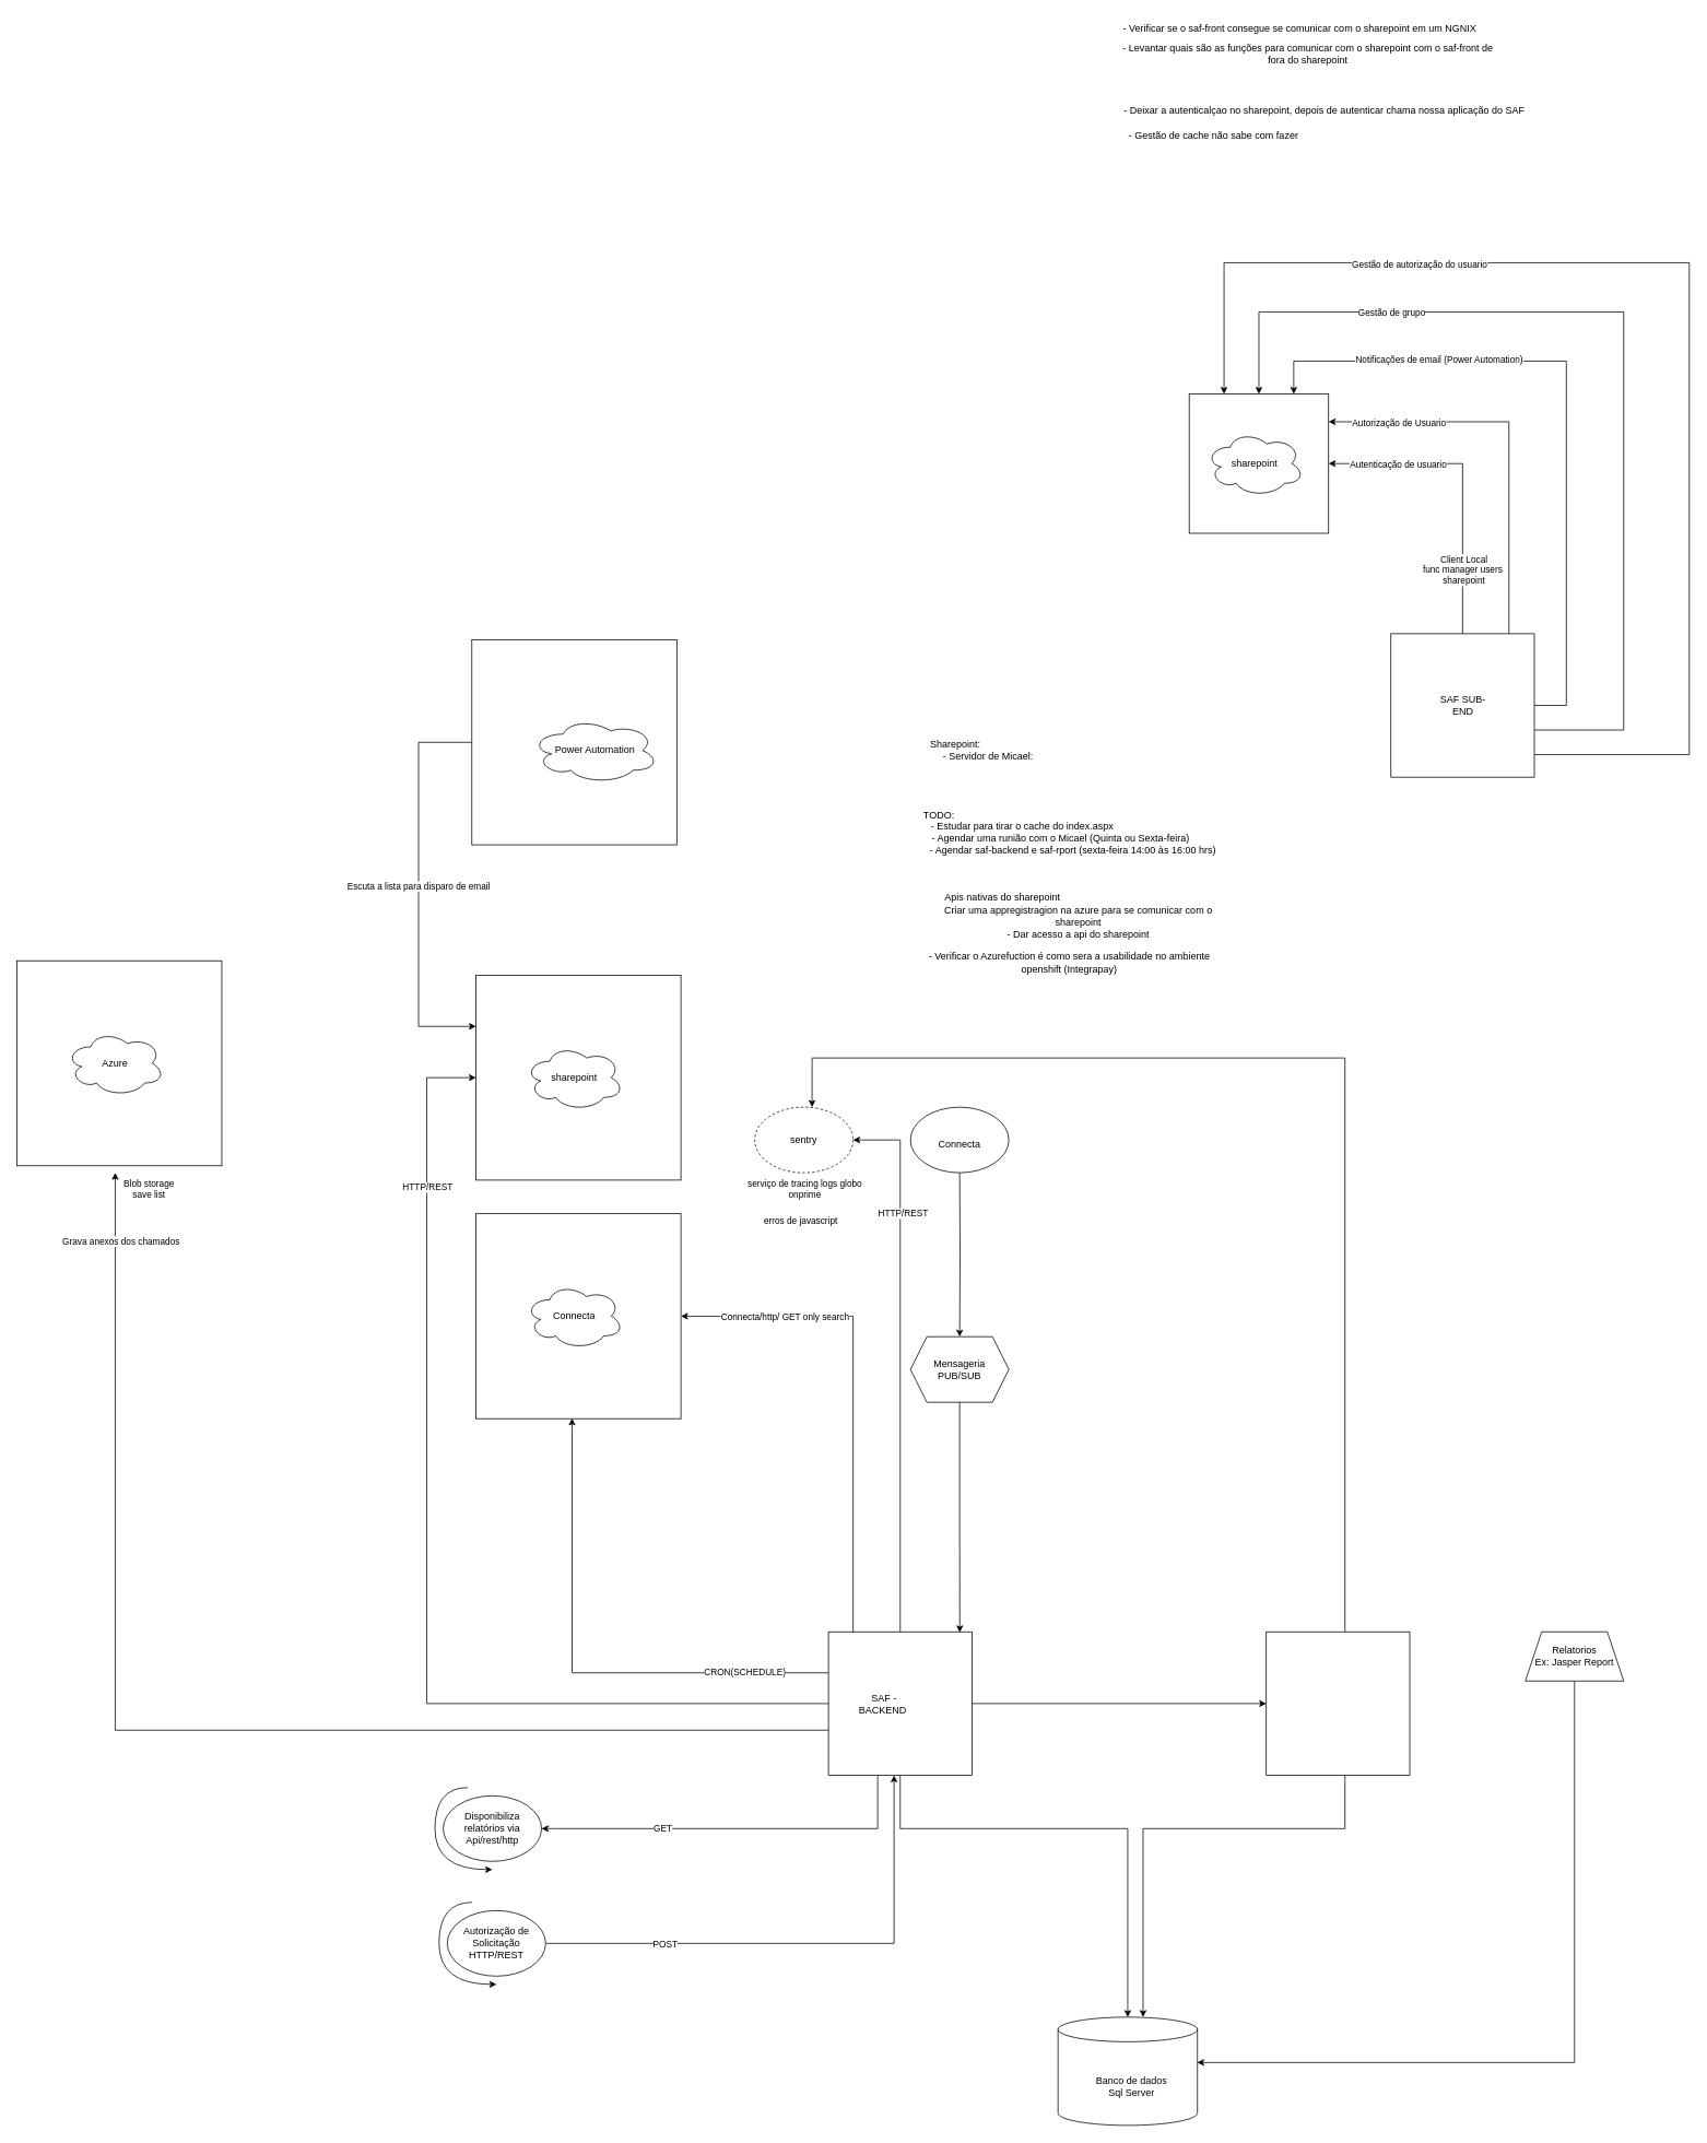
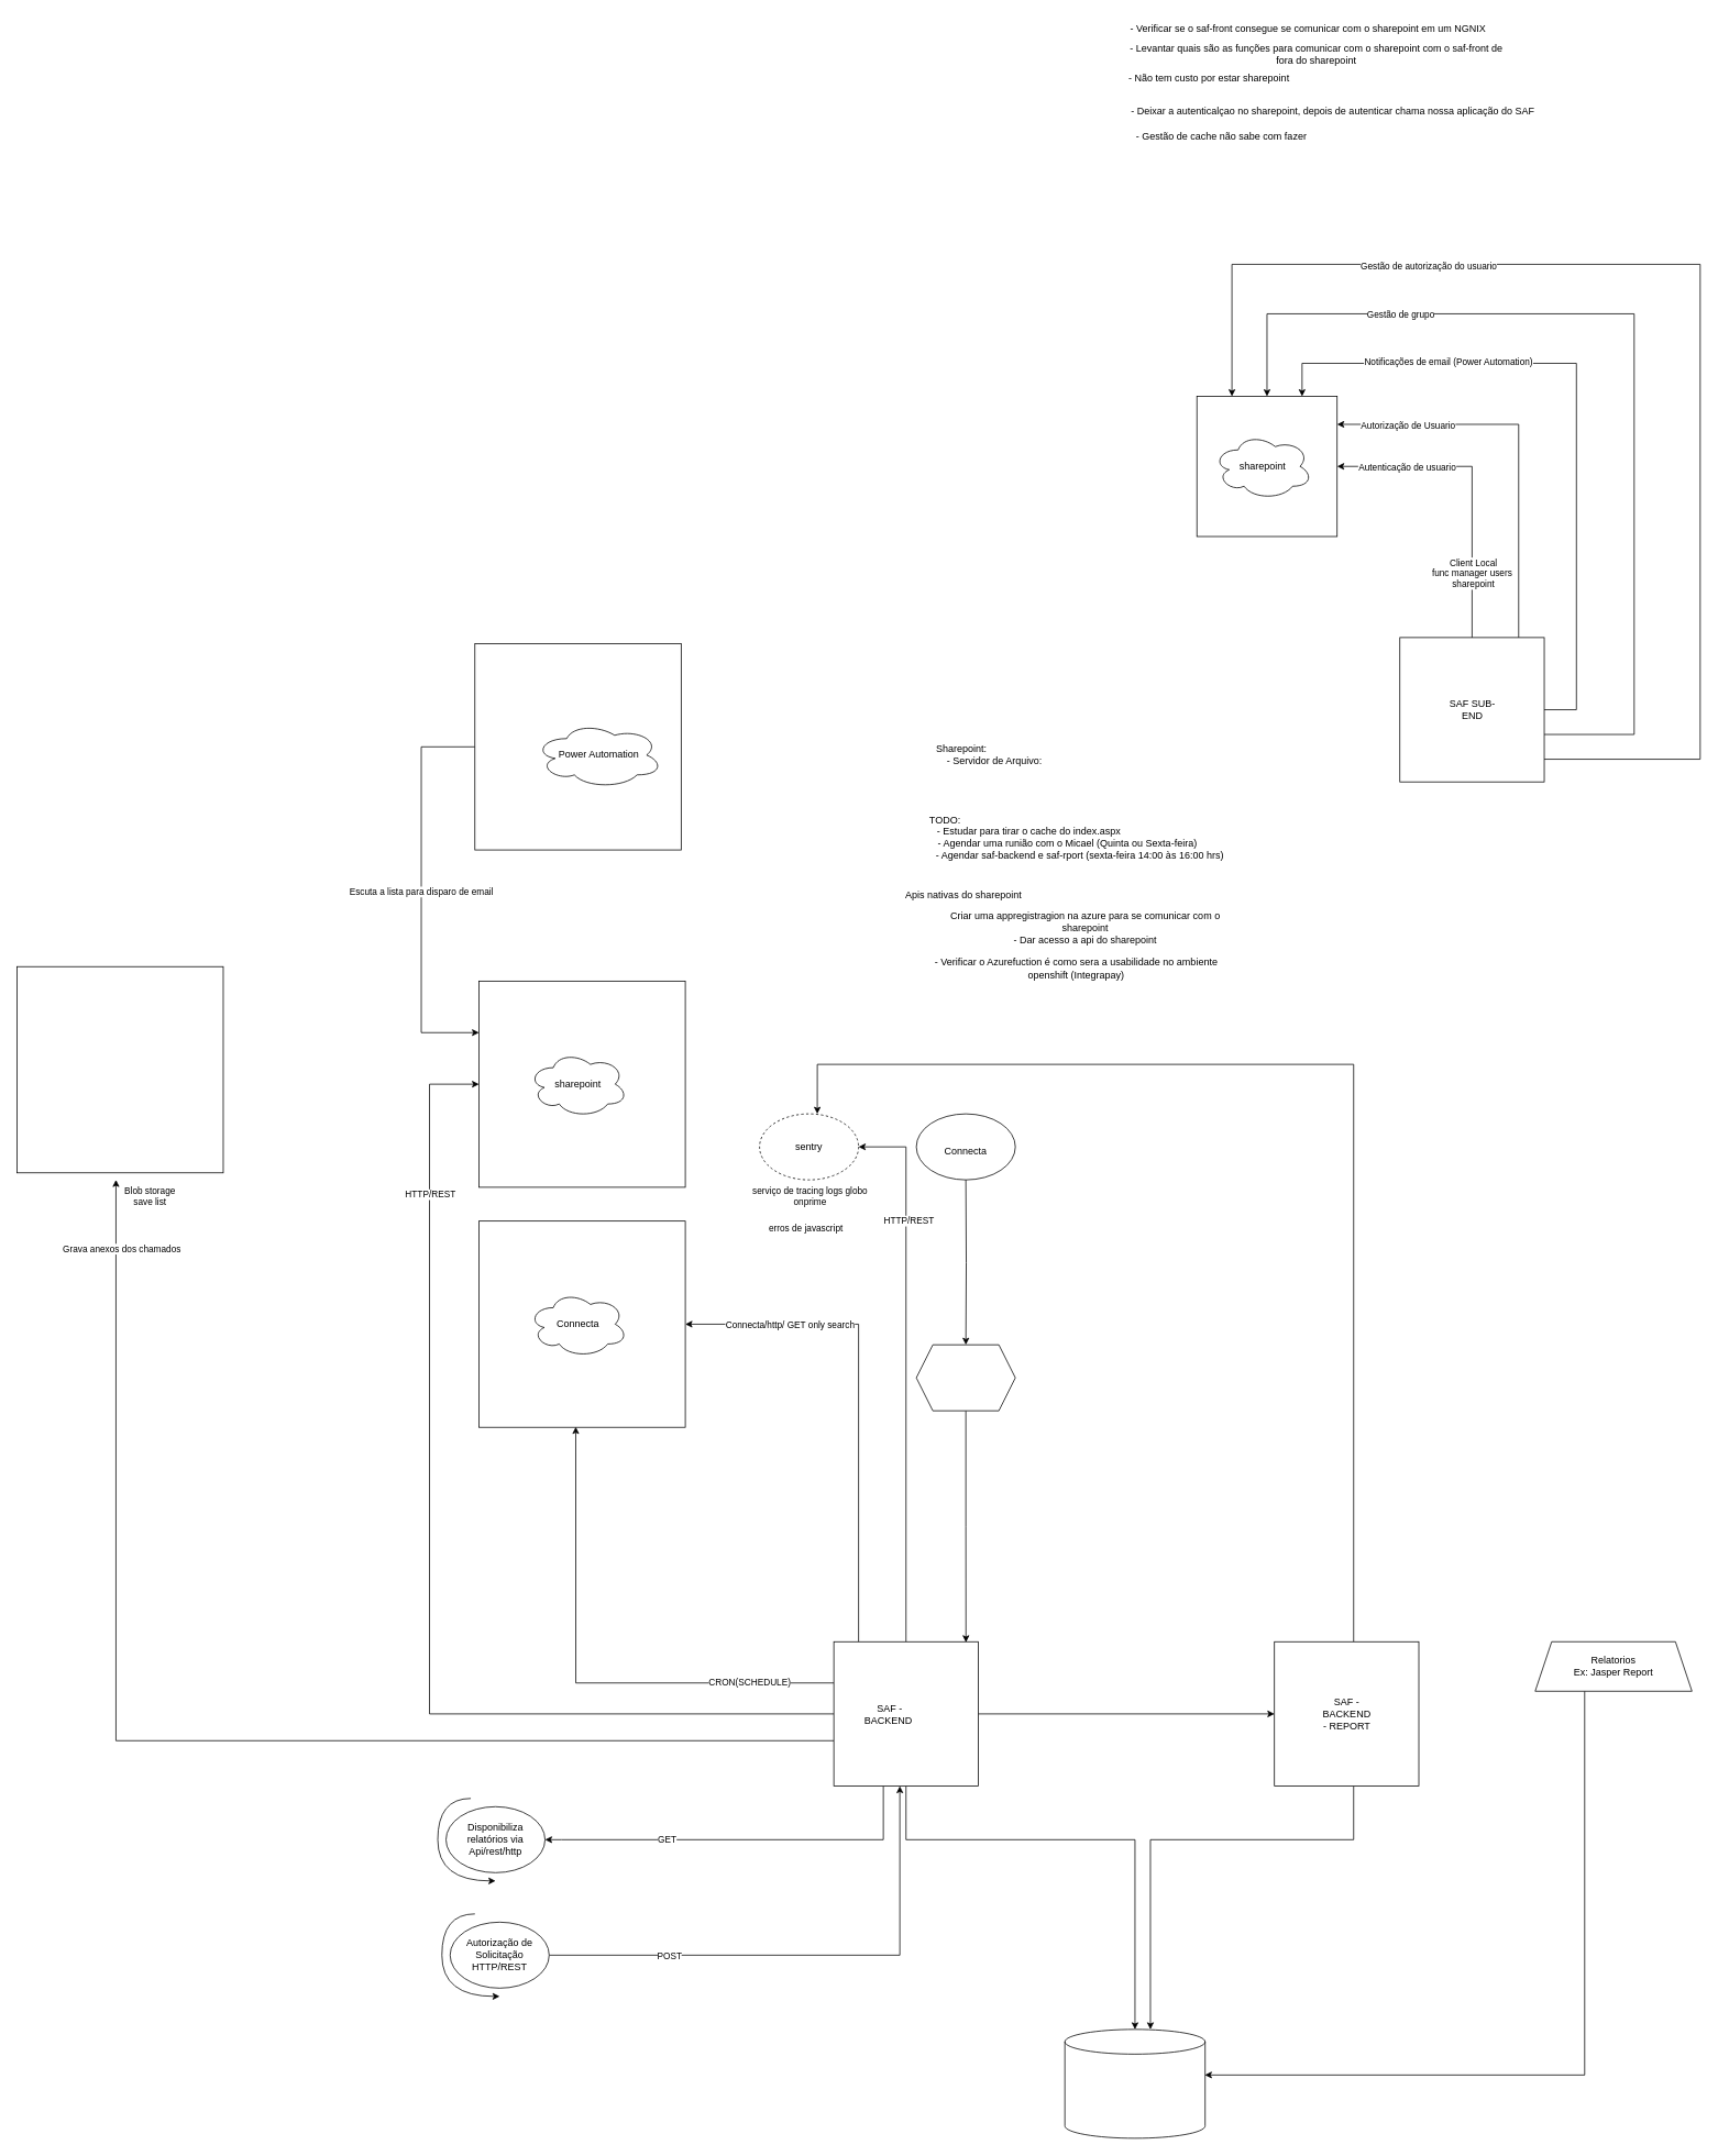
+ <mxCell id="21" value="- Não tem custo por estar sharepoint" style="text;html=1;strokeColor=none;fillColor=none;align=center;verticalAlign=middle;whiteSpace=wrap;rounded=0;" parent="1" vertex="1"><mxGeometry x="1330" y="80" width="270" height="30" as="geometry" /></mxCell>
- <mxCell id="25" value="Sharepoint:&lt;br&gt;&amp;nbsp; &lt;span style=&quot;white-space: pre&quot;&gt;&#09;&lt;/span&gt;&lt;span style=&quot;white-space: pre&quot;&gt;&#09;&lt;/span&gt;&lt;span style=&quot;white-space: pre&quot;&gt;&#09;&lt;/span&gt;- Servidor de Micael:" style="text;html=1;strokeColor=none;fillColor=none;align=center;verticalAlign=middle;whiteSpace=wrap;rounded=0;" parent="1" vertex="1"><mxGeometry x="1030" y="900" width="270" height="30" as="geometry" /></mxCell>
+ <mxCell id="25" value="Sharepoint:&lt;br&gt;&amp;nbsp; &lt;span style=&quot;white-space: pre&quot;&gt;&#09;&lt;/span&gt;&lt;span style=&quot;white-space: pre&quot;&gt;&#09;&lt;/span&gt;&lt;span style=&quot;white-space: pre&quot;&gt;&#09;&lt;/span&gt;- Servidor de Arquivo:" style="text;html=1;strokeColor=none;fillColor=none;align=center;verticalAlign=middle;whiteSpace=wrap;rounded=0;" parent="1" vertex="1"><mxGeometry x="1030" y="900" width="270" height="30" as="geometry" /></mxCell>
- <mxCell id="26" value="Apis nativas do sharepoint" style="text;html=1;strokeColor=none;fillColor=none;align=center;verticalAlign=middle;whiteSpace=wrap;rounded=0;" parent="1" vertex="1"><mxGeometry x="1135" y="1080" width="175" height="30" as="geometry" /></mxCell>
+ <mxCell id="26" value="Apis nativas do sharepoint" style="text;html=1;strokeColor=none;fillColor=none;align=center;verticalAlign=middle;whiteSpace=wrap;rounded=0;" parent="1" vertex="1"><mxGeometry x="1080" y="1070" width="175" height="30" as="geometry" /></mxCell>
- <mxCell id="67" value="Azure" style="ellipse;shape=cloud;whiteSpace=wrap;html=1;" vertex="1" parent="1"><mxGeometry x="80" y="1256.5" width="120" height="80" as="geometry" /></mxCell>
- <mxCell id="58" value="Mensageria PUB/SUB" style="text;html=1;strokeColor=none;fillColor=none;align=center;verticalAlign=middle;whiteSpace=wrap;rounded=0;" vertex="1" parent="1"><mxGeometry x="1140" y="1655" width="60" height="30" as="geometry" /></mxCell>
- <mxCell id="60" value="Relatorios&lt;br&gt;Ex: Jasper Report" style="shape=trapezoid;perimeter=trapezoidPerimeter;whiteSpace=wrap;html=1;fixedSize=1;" vertex="1" parent="1"><mxGeometry x="1860" y="1990" width="120" height="60" as="geometry" /></mxCell>
+ <mxCell id="60" value="Relatorios&lt;br&gt;Ex: Jasper Report" style="shape=trapezoid;perimeter=trapezoidPerimeter;whiteSpace=wrap;html=1;fixedSize=1;" vertex="1" parent="1"><mxGeometry x="1860" y="1990" width="190" height="60" as="geometry" /></mxCell>
+ <mxCell id="31" value="SAF -BACKEND - REPORT" style="text;html=1;strokeColor=none;fillColor=none;align=center;verticalAlign=middle;whiteSpace=wrap;rounded=0;" vertex="1" parent="1"><mxGeometry x="1602" y="2062.5" width="60" height="30" as="geometry" /></mxCell>
- <mxCell id="52" value="Banco de dados Sql Server" style="text;html=1;strokeColor=none;fillColor=none;align=center;verticalAlign=middle;whiteSpace=wrap;rounded=0;" vertex="1" parent="1"><mxGeometry x="1330" y="2520" width="100" height="50" as="geometry" /></mxCell>
